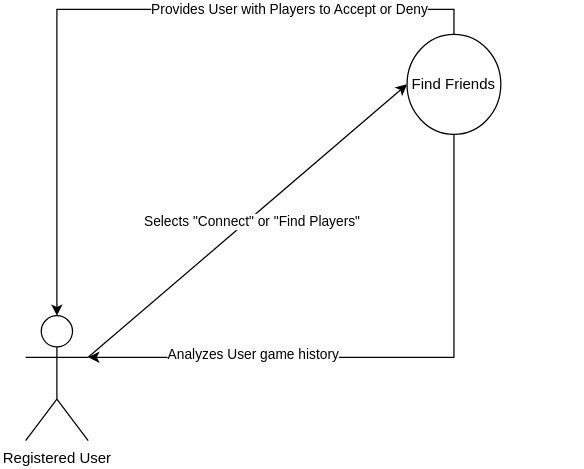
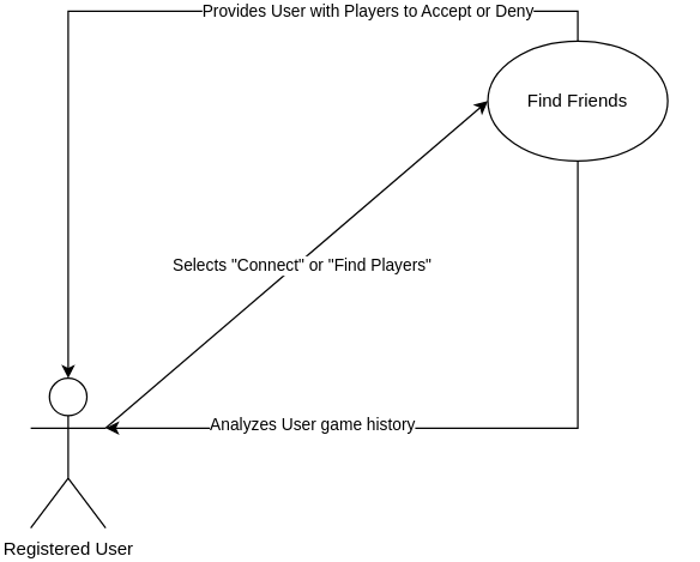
- <mxCell id="5" value="Find Friends" style="ellipse;whiteSpace=wrap;html=1;" vertex="1" parent="1"><mxGeometry x="325" y="20.92" width="75" height="80" as="geometry" /></mxCell>
+ <mxCell id="5" value="Find Friends" style="ellipse;whiteSpace=wrap;html=1;" vertex="1" parent="1"><mxGeometry x="325" y="20.92" width="120" height="80" as="geometry" /></mxCell>
